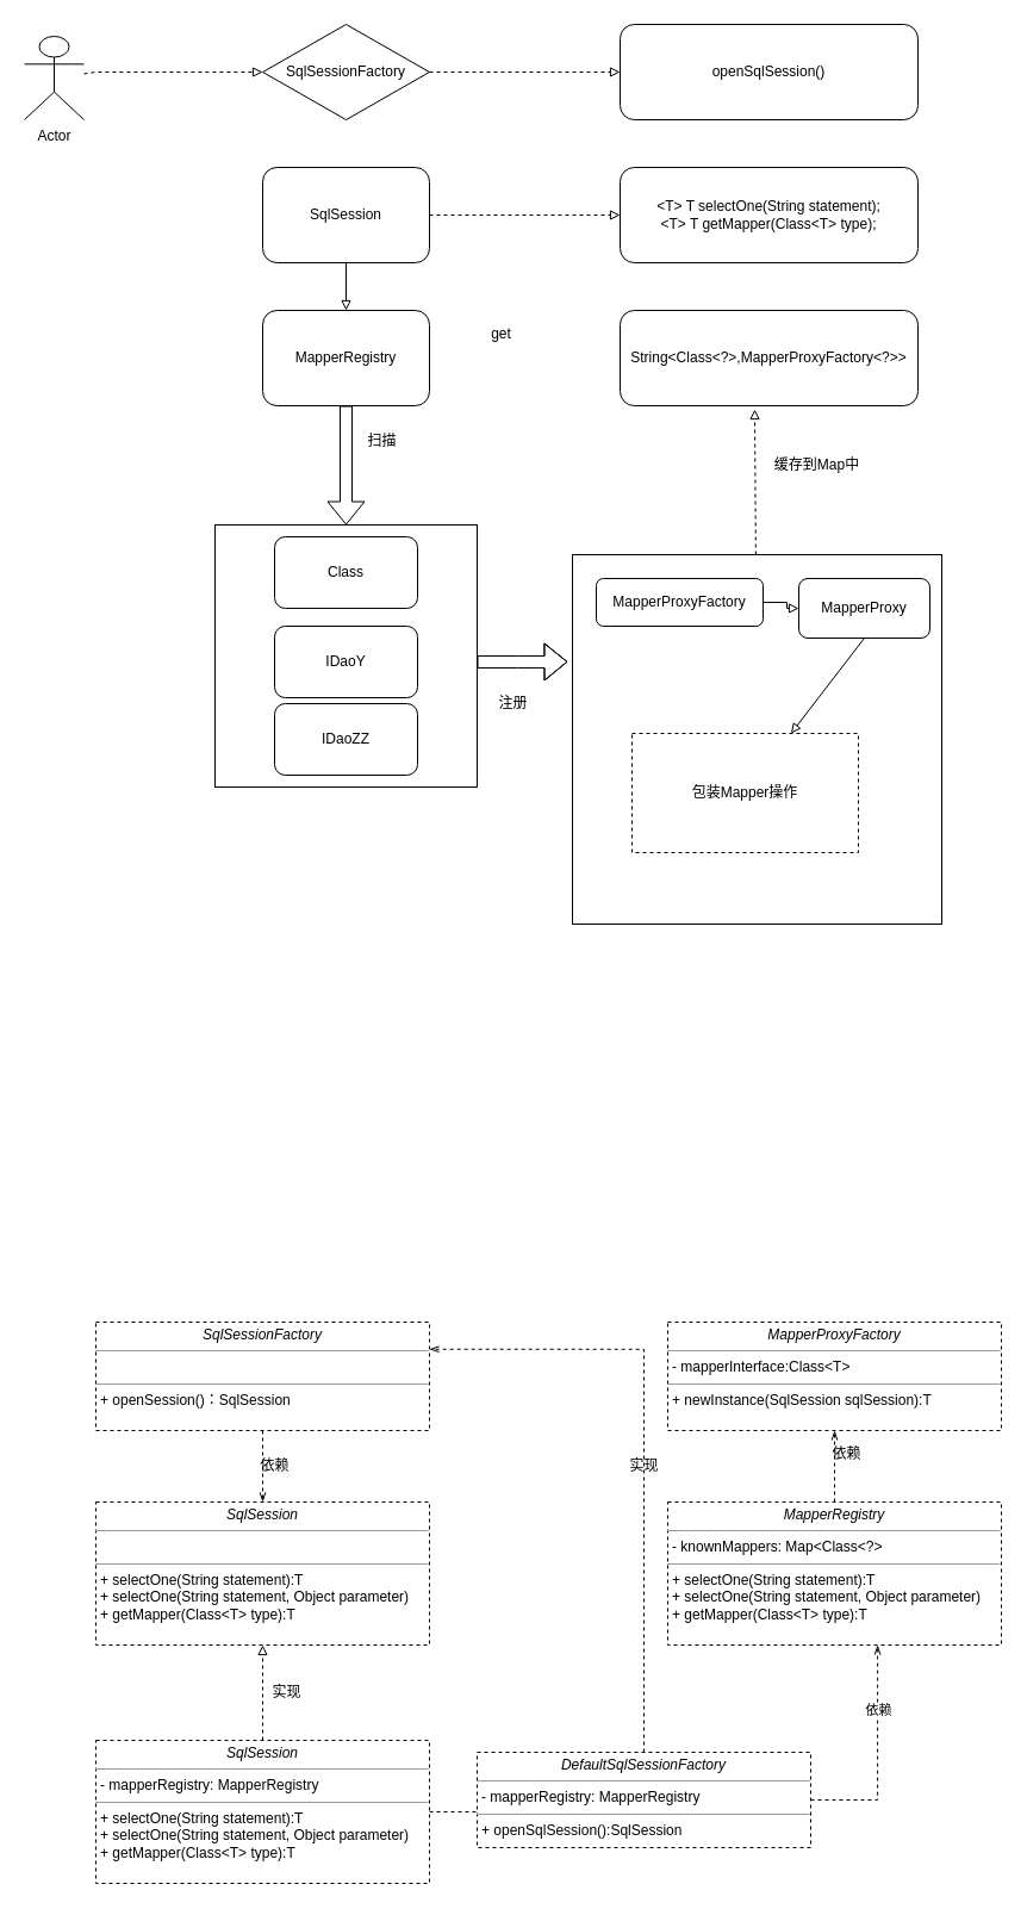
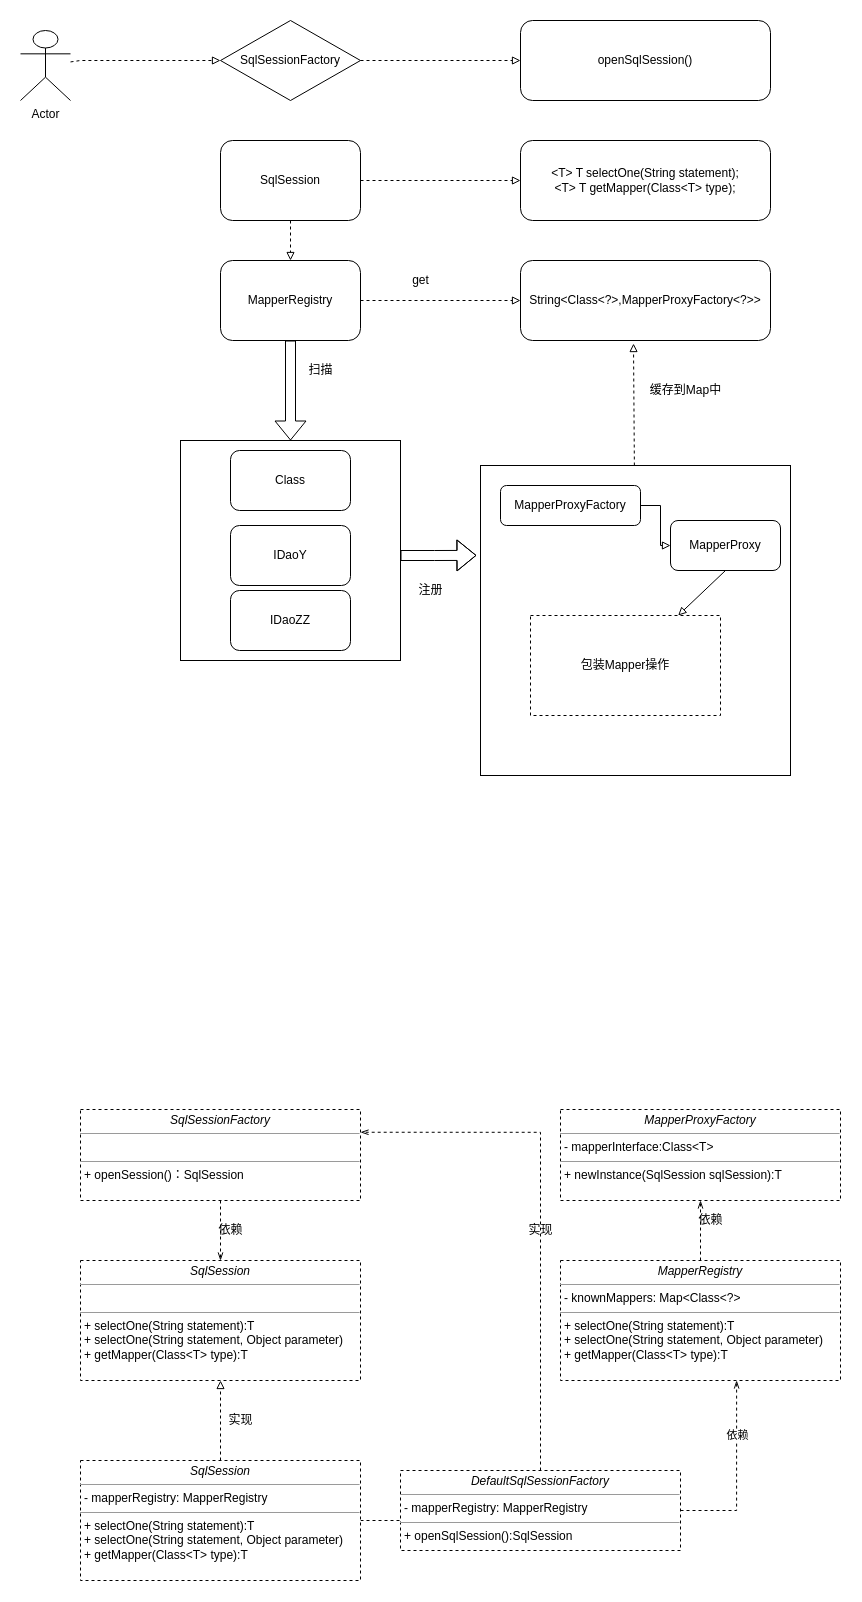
- <mxCell id="7" style="edgeStyle=none;rounded=0;orthogonalLoop=1;jettySize=auto;html=1;exitX=0.5;exitY=1;exitDx=0;exitDy=0;entryX=0.5;entryY=0;entryDx=0;entryDy=0;endArrow=block;endFill=0;" edge="1" parent="1" source="8" target="10"><mxGeometry relative="1" as="geometry" /></mxCell>
+ <mxCell id="7" style="edgeStyle=none;rounded=0;orthogonalLoop=1;jettySize=auto;html=1;exitX=0.5;exitY=1;exitDx=0;exitDy=0;entryX=0.5;entryY=0;entryDx=0;entryDy=0;endArrow=block;endFill=0;dashed=1;" edge="1" parent="1" source="8" target="10"><mxGeometry relative="1" as="geometry" /></mxCell>
+ <mxCell id="9" style="edgeStyle=none;rounded=0;orthogonalLoop=1;jettySize=auto;html=1;dashed=1;endArrow=block;endFill=0;" edge="1" parent="1" source="10" target="13"><mxGeometry relative="1" as="geometry" /></mxCell>
- <mxCell id="24" value="MapperProxy" style="rounded=1;whiteSpace=wrap;html=1;" vertex="1" parent="1"><mxGeometry x="670" y="485" width="110" height="50" as="geometry" /></mxCell>
+ <mxCell id="24" value="MapperProxy" style="rounded=1;whiteSpace=wrap;html=1;" vertex="1" parent="1"><mxGeometry x="670" y="520" width="110" height="50" as="geometry" /></mxCell>
